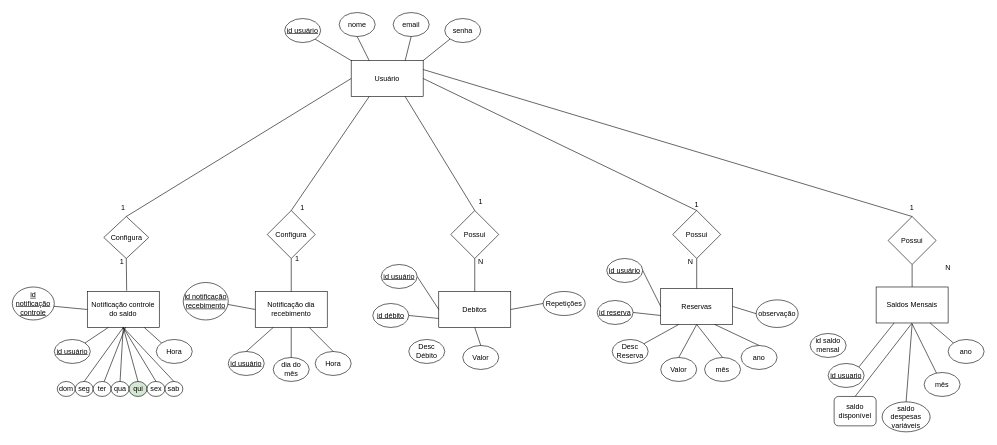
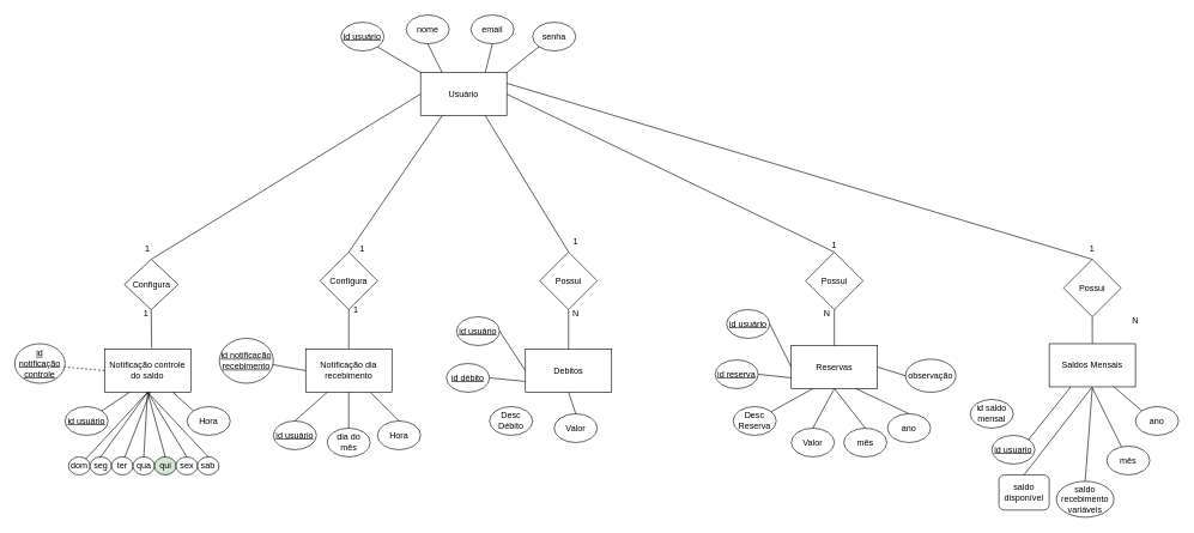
- <mxCell id="68" value="Repetições" style="ellipse;whiteSpace=wrap;html=1;" parent="1" vertex="1"><mxGeometry x="904.92" y="485" width="70" height="40" as="geometry" /></mxCell>
- <mxCell id="69" value="" style="endArrow=none;html=1;rounded=0;exitX=1;exitY=0.5;exitDx=0;exitDy=0;entryX=0;entryY=0.5;entryDx=0;entryDy=0;" parent="1" source="7" target="68" edge="1"><mxGeometry width="50" height="50" relative="1" as="geometry"><mxPoint x="854.92" y="565" as="sourcePoint" /><mxPoint x="898.92" y="510" as="targetPoint" /></mxGeometry></mxCell>
- <mxCell id="63" value="" style="endArrow=none;html=1;rounded=0;exitX=0;exitY=0.5;exitDx=0;exitDy=0;entryX=0.989;entryY=0.585;entryDx=0;entryDy=0;entryPerimeter=0;" parent="1" source="40" target="62" edge="1"><mxGeometry width="50" height="50" relative="1" as="geometry"><mxPoint x="184" y="570" as="sourcePoint" /><mxPoint x="144.92" y="596" as="targetPoint" /></mxGeometry></mxCell>
+ <mxCell id="63" value="" style="endArrow=none;html=1;rounded=0;exitX=0;exitY=0.5;exitDx=0;exitDy=0;entryX=0.989;entryY=0.585;entryDx=0;entryDy=0;entryPerimeter=0;dashed=1;" parent="1" source="40" target="62" edge="1"><mxGeometry width="50" height="50" relative="1" as="geometry"><mxPoint x="184" y="570" as="sourcePoint" /><mxPoint x="144.92" y="596" as="targetPoint" /></mxGeometry></mxCell>
+ <mxCell id="45" value="" style="endArrow=none;html=1;rounded=0;exitX=0.5;exitY=1;exitDx=0;exitDy=0;" parent="1" source="40" target="41" edge="1"><mxGeometry width="50" height="50" relative="1" as="geometry"><mxPoint x="210" y="545" as="sourcePoint" /><mxPoint x="299" y="591" as="targetPoint" /></mxGeometry></mxCell>
- <mxCell id="101" value="saldo despesas variáveis" style="ellipse;whiteSpace=wrap;html=1;" vertex="1" parent="1"><mxGeometry x="1470" y="669" width="80" height="50" as="geometry" /></mxCell>
+ <mxCell id="101" value="saldo recebimento variáveis" style="ellipse;whiteSpace=wrap;html=1;" vertex="1" parent="1"><mxGeometry x="1470" y="669" width="80" height="50" as="geometry" /></mxCell>
